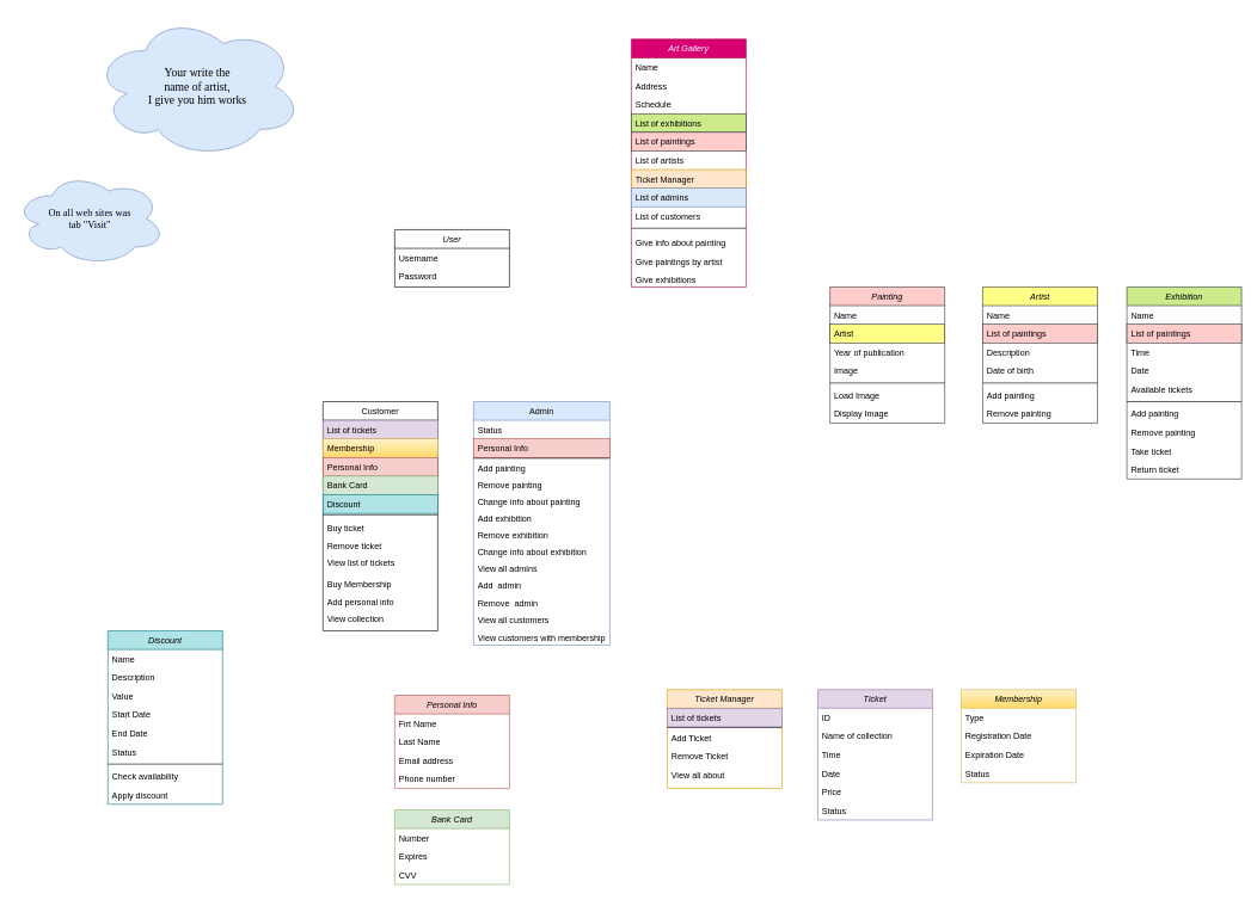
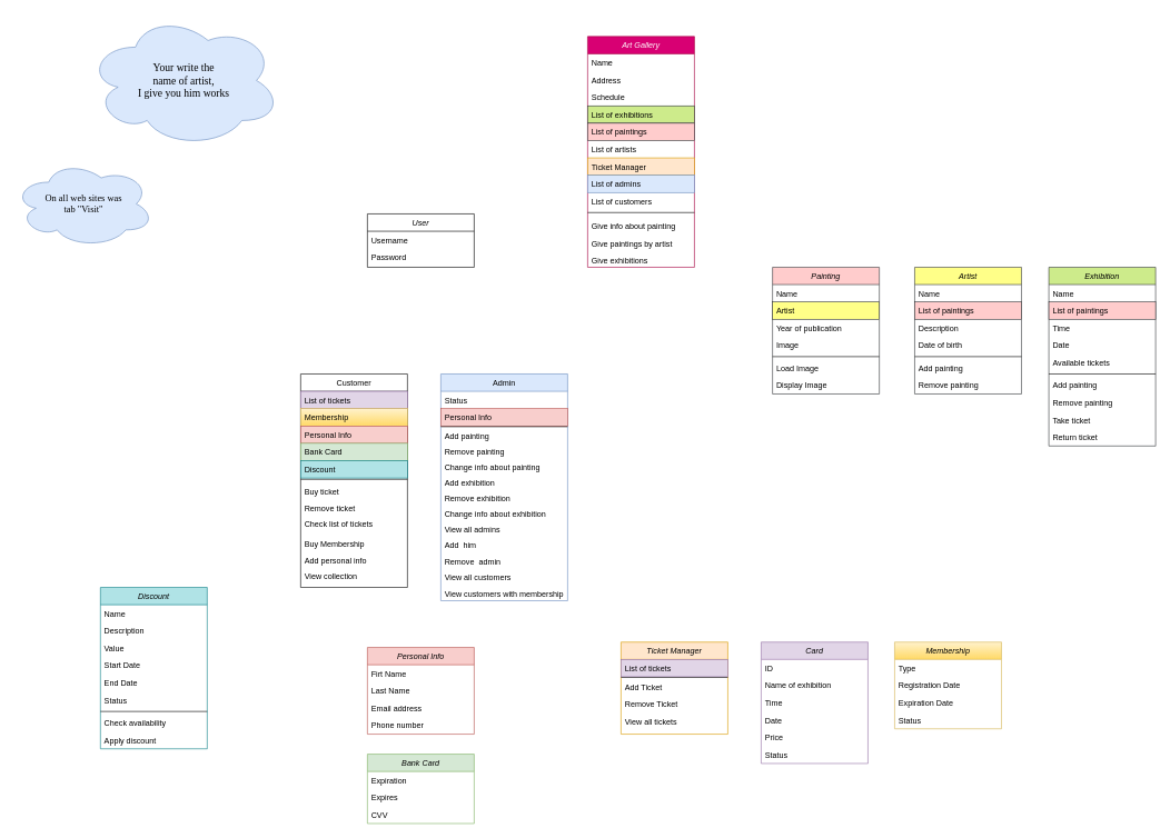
- <mxCell id="14" value="View list of tickets" style="text;align=left;verticalAlign=top;spacingLeft=4;spacingRight=4;overflow=hidden;rotatable=0;points=[[0,0.5],[1,0.5]];portConstraint=eastwest;" parent="5" vertex="1"><mxGeometry y="212" width="160" height="26" as="geometry" /></mxCell>
+ <mxCell id="14" value="Check list of tickets" style="text;align=left;verticalAlign=top;spacingLeft=4;spacingRight=4;overflow=hidden;rotatable=0;points=[[0,0.5],[1,0.5]];portConstraint=eastwest;" parent="5" vertex="1"><mxGeometry y="212" width="160" height="26" as="geometry" /></mxCell>
- <mxCell id="29" value="Add  admin" style="text;align=left;verticalAlign=top;spacingLeft=4;spacingRight=4;overflow=hidden;rotatable=0;points=[[0,0.5],[1,0.5]];portConstraint=eastwest;" vertex="1" parent="18"><mxGeometry y="244" width="190" height="24" as="geometry" /></mxCell>
+ <mxCell id="29" value="Add  him" style="text;align=left;verticalAlign=top;spacingLeft=4;spacingRight=4;overflow=hidden;rotatable=0;points=[[0,0.5],[1,0.5]];portConstraint=eastwest;" vertex="1" parent="18"><mxGeometry y="244" width="190" height="24" as="geometry" /></mxCell>
- <mxCell id="52" value="Ticket" style="swimlane;fontStyle=2;align=center;verticalAlign=top;childLayout=stackLayout;horizontal=1;startSize=26;horizontalStack=0;resizeParent=1;resizeLast=0;collapsible=1;marginBottom=0;rounded=0;shadow=0;strokeWidth=1;fillColor=#e1d5e7;strokeColor=#9673a6;" parent="1" vertex="1"><mxGeometry x="1140" y="962" width="160" height="182" as="geometry"><mxRectangle x="230" y="140" width="160" height="26" as="alternateBounds" /></mxGeometry></mxCell>
+ <mxCell id="52" value="Card" style="swimlane;fontStyle=2;align=center;verticalAlign=top;childLayout=stackLayout;horizontal=1;startSize=26;horizontalStack=0;resizeParent=1;resizeLast=0;collapsible=1;marginBottom=0;rounded=0;shadow=0;strokeWidth=1;fillColor=#e1d5e7;strokeColor=#9673a6;" parent="1" vertex="1"><mxGeometry x="1140" y="962" width="160" height="182" as="geometry"><mxRectangle x="230" y="140" width="160" height="26" as="alternateBounds" /></mxGeometry></mxCell>
- <mxCell id="54" value="Name of collection" style="text;align=left;verticalAlign=top;spacingLeft=4;spacingRight=4;overflow=hidden;rotatable=0;points=[[0,0.5],[1,0.5]];portConstraint=eastwest;" parent="52" vertex="1"><mxGeometry y="52" width="160" height="26" as="geometry" /></mxCell>
+ <mxCell id="54" value="Name of exhibition" style="text;align=left;verticalAlign=top;spacingLeft=4;spacingRight=4;overflow=hidden;rotatable=0;points=[[0,0.5],[1,0.5]];portConstraint=eastwest;" parent="52" vertex="1"><mxGeometry y="52" width="160" height="26" as="geometry" /></mxCell>
- <mxCell id="83" value="View all about" style="text;align=left;verticalAlign=top;spacingLeft=4;spacingRight=4;overflow=hidden;rotatable=0;points=[[0,0.5],[1,0.5]];portConstraint=eastwest;rounded=0;shadow=0;html=0;" vertex="1" parent="78"><mxGeometry y="106" width="160" height="26" as="geometry" /></mxCell>
+ <mxCell id="83" value="View all tickets" style="text;align=left;verticalAlign=top;spacingLeft=4;spacingRight=4;overflow=hidden;rotatable=0;points=[[0,0.5],[1,0.5]];portConstraint=eastwest;rounded=0;shadow=0;html=0;" vertex="1" parent="78"><mxGeometry y="106" width="160" height="26" as="geometry" /></mxCell>
- <mxCell id="100" value="Number" style="text;align=left;verticalAlign=top;spacingLeft=4;spacingRight=4;overflow=hidden;rotatable=0;points=[[0,0.5],[1,0.5]];portConstraint=eastwest;" vertex="1" parent="99"><mxGeometry y="26" width="160" height="26" as="geometry" /></mxCell>
+ <mxCell id="100" value="Expiration" style="text;align=left;verticalAlign=top;spacingLeft=4;spacingRight=4;overflow=hidden;rotatable=0;points=[[0,0.5],[1,0.5]];portConstraint=eastwest;" vertex="1" parent="99"><mxGeometry y="26" width="160" height="26" as="geometry" /></mxCell>
